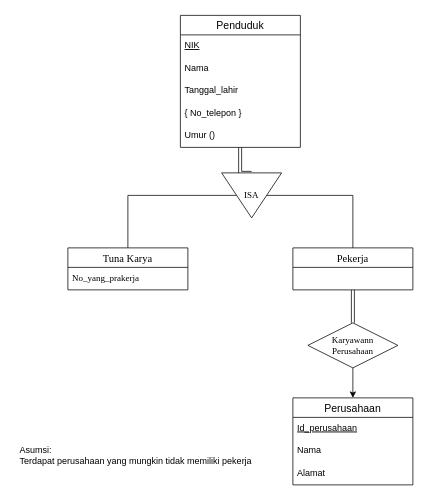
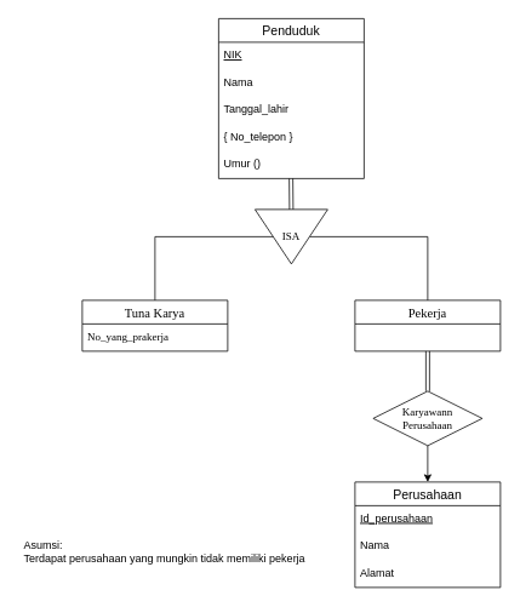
- <mxCell id="11" value="&lt;font face=&quot;Times New Roman&quot;&gt;ISA&lt;/font&gt;" style="triangle;whiteSpace=wrap;html=1;direction=south;" vertex="1" parent="1"><mxGeometry x="295" y="230" width="80" height="60" as="geometry" /></mxCell>
+ <mxCell id="11" value="&lt;font face=&quot;Times New Roman&quot;&gt;ISA&lt;/font&gt;" style="triangle;whiteSpace=wrap;html=1;direction=south;" vertex="1" parent="1"><mxGeometry x="280" y="230" width="80" height="60" as="geometry" /></mxCell>
